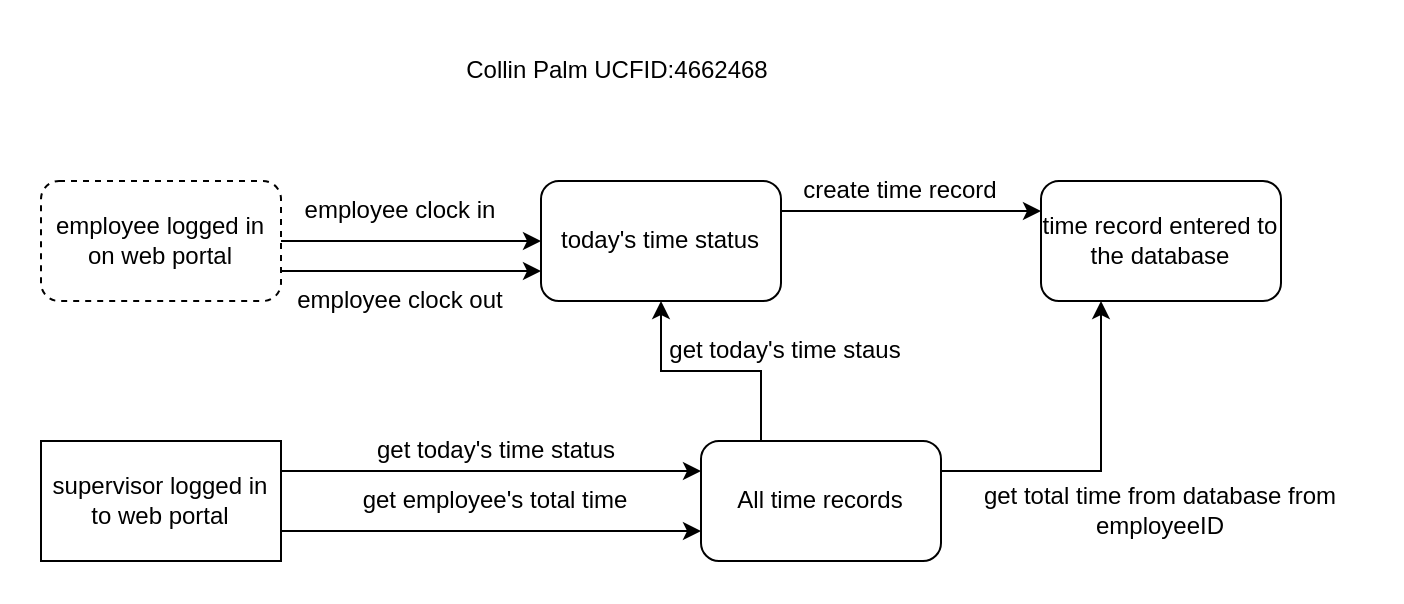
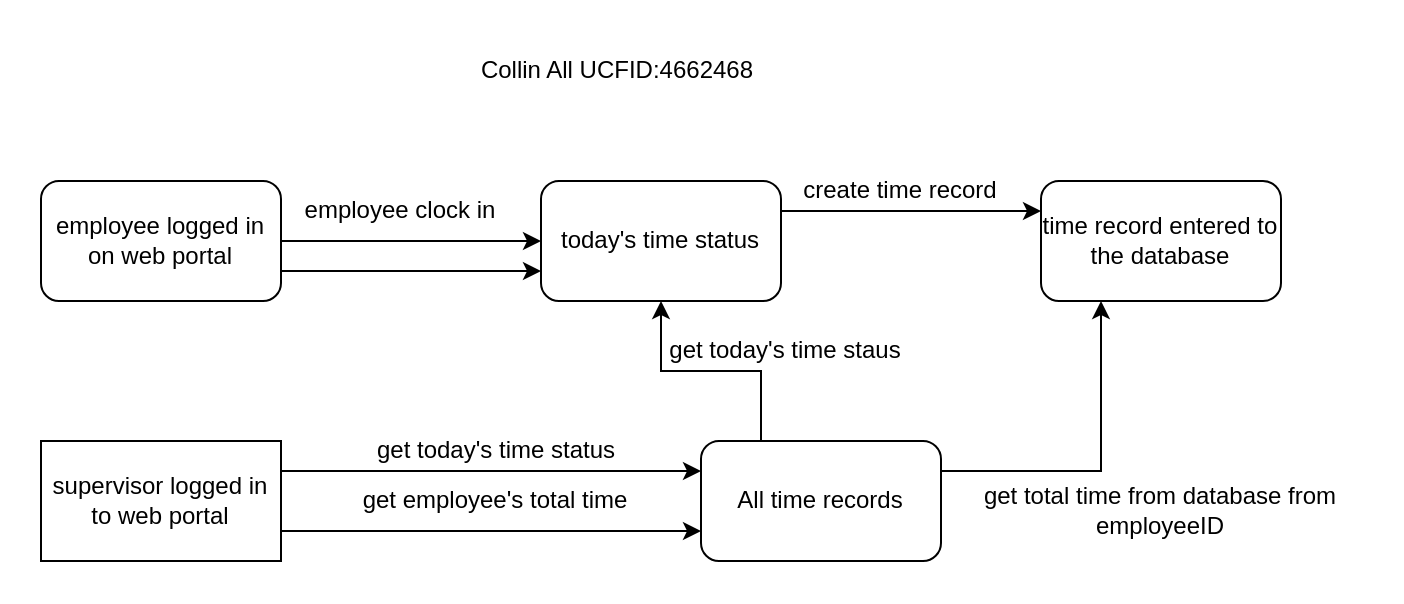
- <mxCell id="21" value="Collin Palm UCFID:4662468" style="text;html=1;strokeColor=none;fillColor=none;align=center;verticalAlign=middle;whiteSpace=wrap;rounded=0;" vertex="1" parent="1"><mxGeometry x="200" y="20" width="217" height="30" as="geometry" /></mxCell>
+ <mxCell id="21" value="Collin All UCFID:4662468" style="text;html=1;strokeColor=none;fillColor=none;align=center;verticalAlign=middle;whiteSpace=wrap;rounded=0;" vertex="1" parent="1"><mxGeometry x="200" y="20" width="217" height="30" as="geometry" /></mxCell>
- <mxCell id="4" value="employee logged in on web portal" style="rounded=1;whiteSpace=wrap;html=1;dashed=1;" parent="1" vertex="1"><mxGeometry x="20" y="90" width="120" height="60" as="geometry" /></mxCell>
+ <mxCell id="4" value="employee logged in on web portal" style="rounded=1;whiteSpace=wrap;html=1;" parent="1" vertex="1"><mxGeometry x="20" y="90" width="120" height="60" as="geometry" /></mxCell>
- <mxCell id="8" value="employee clock out" style="text;html=1;strokeColor=none;fillColor=none;align=center;verticalAlign=middle;whiteSpace=wrap;rounded=0;" parent="1" vertex="1"><mxGeometry x="140" y="135" width="120" height="30" as="geometry" /></mxCell>
